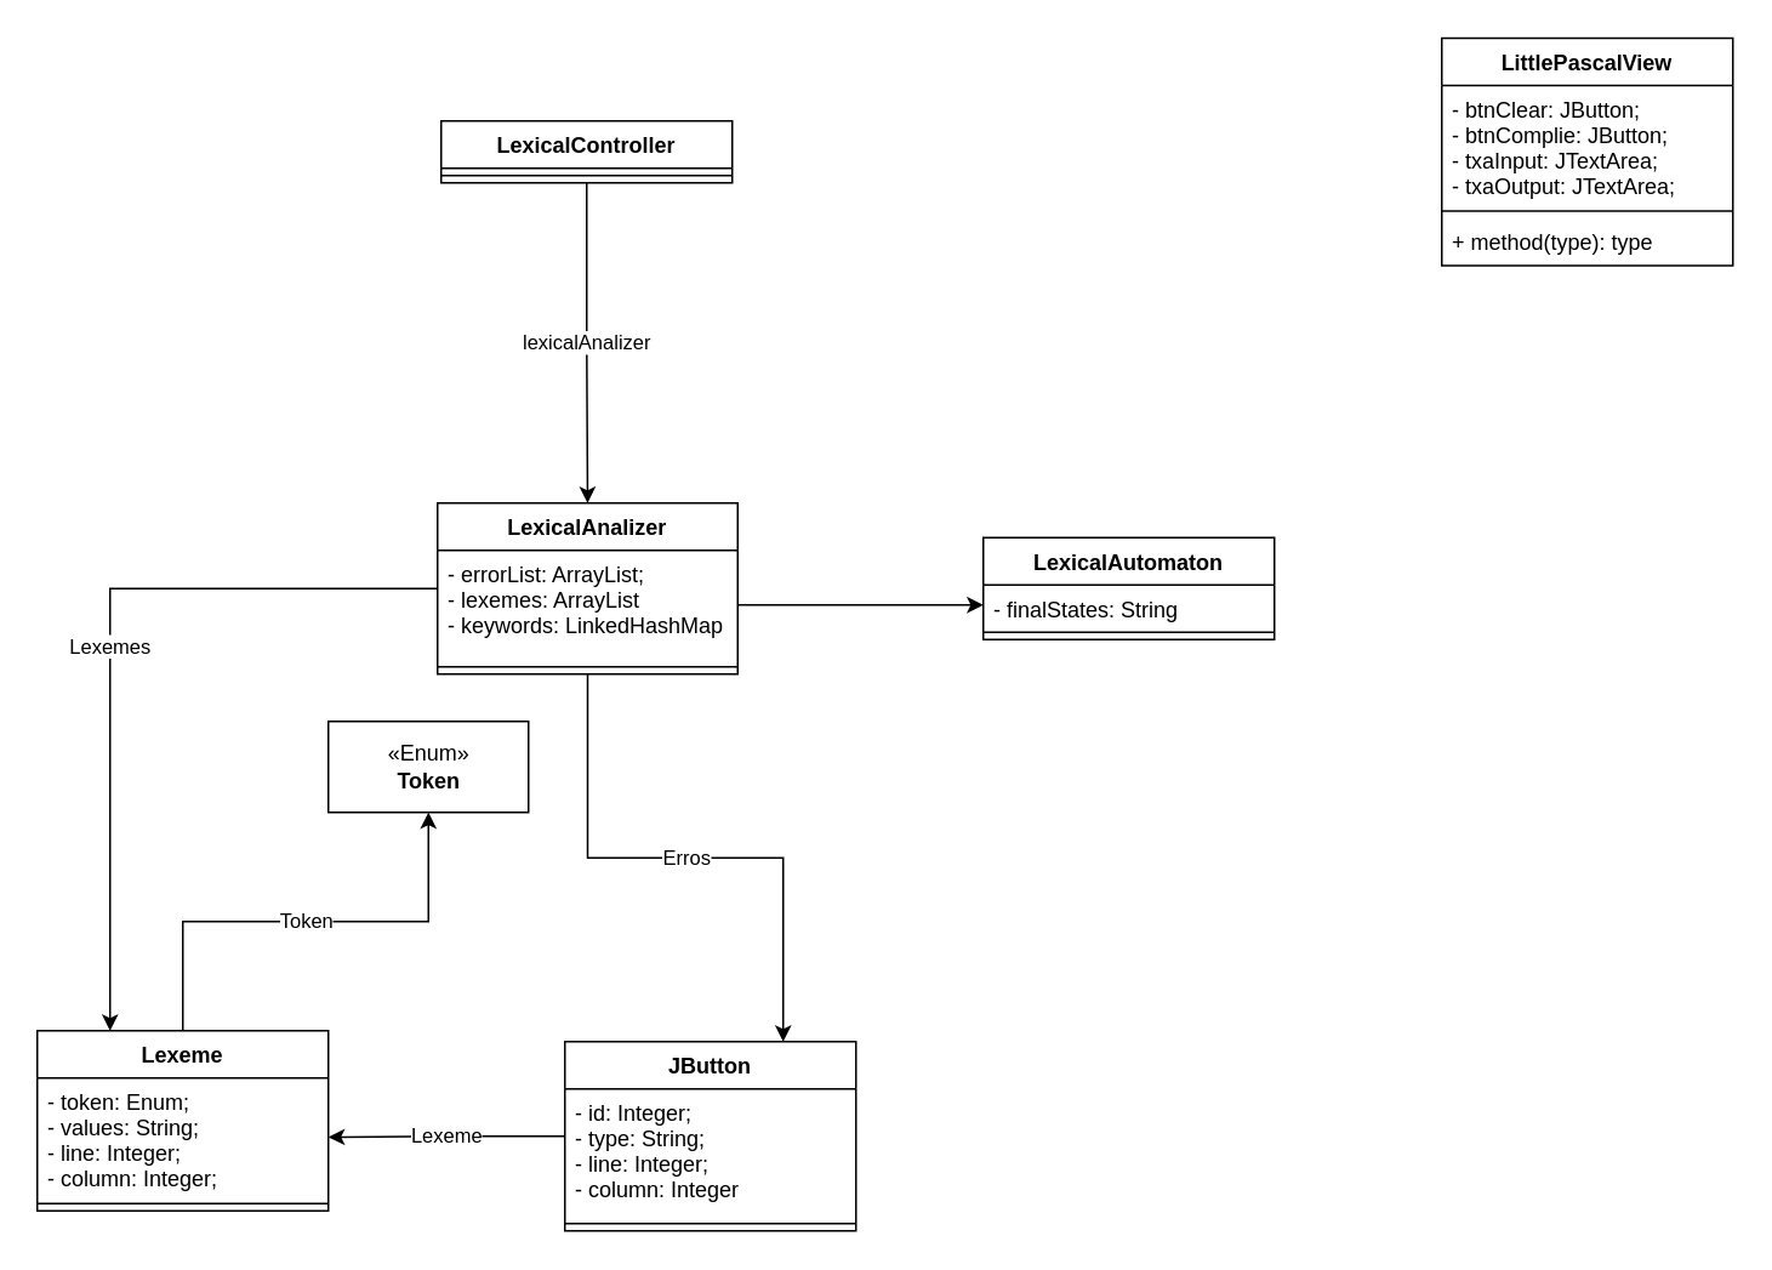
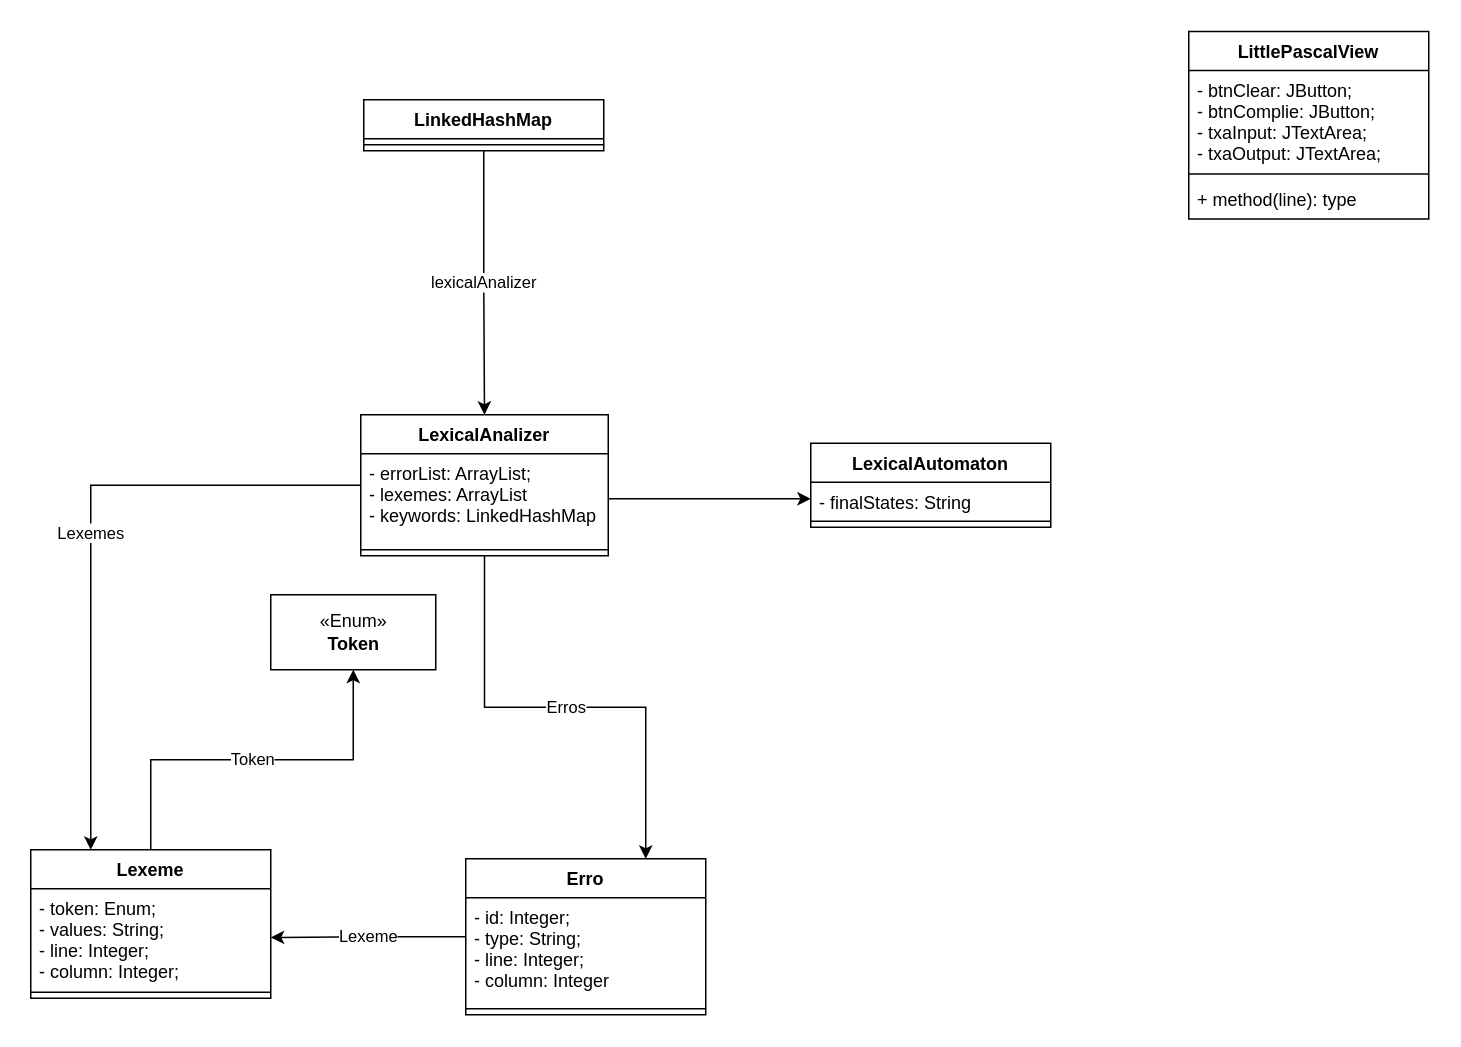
- <mxCell id="21" value="LexicalController" style="swimlane;fontStyle=1;align=center;verticalAlign=top;childLayout=stackLayout;horizontal=1;startSize=26;horizontalStack=0;resizeParent=1;resizeParentMax=0;resizeLast=0;collapsible=1;marginBottom=0;" vertex="1" parent="1"><mxGeometry x="242" y="66" width="160" height="34" as="geometry" /></mxCell>
+ <mxCell id="21" value="LinkedHashMap" style="swimlane;fontStyle=1;align=center;verticalAlign=top;childLayout=stackLayout;horizontal=1;startSize=26;horizontalStack=0;resizeParent=1;resizeParentMax=0;resizeLast=0;collapsible=1;marginBottom=0;" vertex="1" parent="1"><mxGeometry x="242" y="66" width="160" height="34" as="geometry" /></mxCell>
- <mxCell id="26" value="+ method(type): type" style="text;strokeColor=none;fillColor=none;align=left;verticalAlign=top;spacingLeft=4;spacingRight=4;overflow=hidden;rotatable=0;points=[[0,0.5],[1,0.5]];portConstraint=eastwest;" vertex="1" parent="23"><mxGeometry y="99" width="160" height="26" as="geometry" /></mxCell>
+ <mxCell id="26" value="+ method(line): type" style="text;strokeColor=none;fillColor=none;align=left;verticalAlign=top;spacingLeft=4;spacingRight=4;overflow=hidden;rotatable=0;points=[[0,0.5],[1,0.5]];portConstraint=eastwest;" vertex="1" parent="23"><mxGeometry y="99" width="160" height="26" as="geometry" /></mxCell>
- <mxCell id="7" value="JButton" style="swimlane;fontStyle=1;align=center;verticalAlign=top;childLayout=stackLayout;horizontal=1;startSize=26;horizontalStack=0;resizeParent=1;resizeParentMax=0;resizeLast=0;collapsible=1;marginBottom=0;" vertex="1" parent="1"><mxGeometry x="310" y="572" width="160" height="104" as="geometry" /></mxCell>
+ <mxCell id="7" value="Erro" style="swimlane;fontStyle=1;align=center;verticalAlign=top;childLayout=stackLayout;horizontal=1;startSize=26;horizontalStack=0;resizeParent=1;resizeParentMax=0;resizeLast=0;collapsible=1;marginBottom=0;" vertex="1" parent="1"><mxGeometry x="310" y="572" width="160" height="104" as="geometry" /></mxCell>
